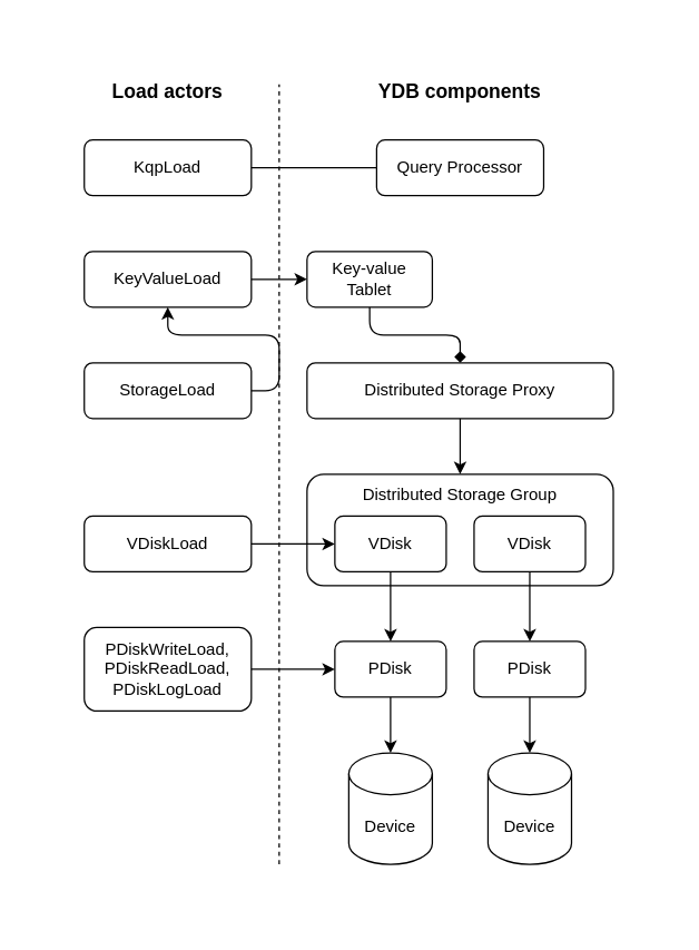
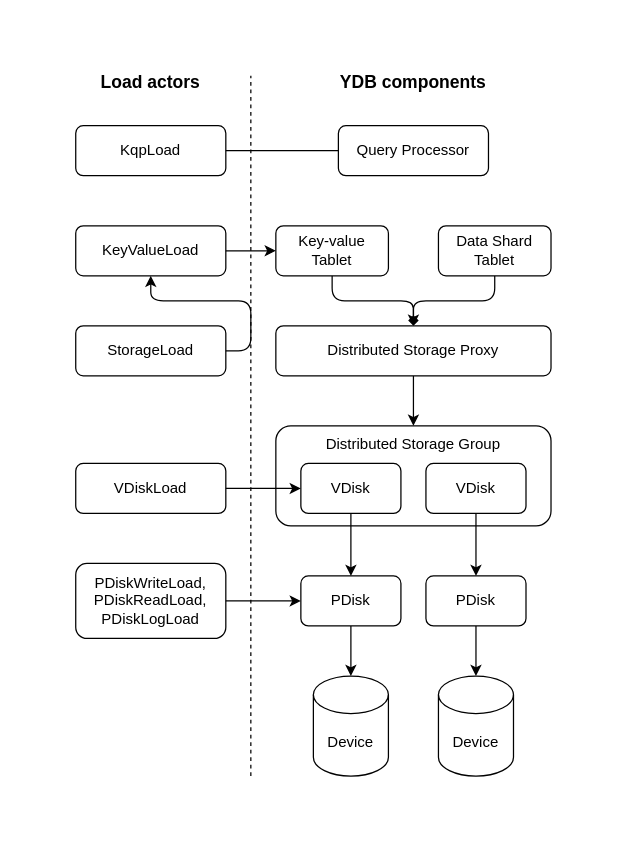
+ <mxCell id="14" value="Data Shard&lt;br&gt;Tablet" style="rounded=1;whiteSpace=wrap;html=1;" parent="1" vertex="1"><mxGeometry x="350" y="180" width="90" height="40" as="geometry" /></mxCell>
+ <mxCell id="13" value="" style="edgeStyle=orthogonalEdgeStyle;rounded=1;orthogonalLoop=1;jettySize=auto;html=1;" parent="1" source="14" target="12" edge="1"><mxGeometry relative="1" as="geometry" /></mxCell>
